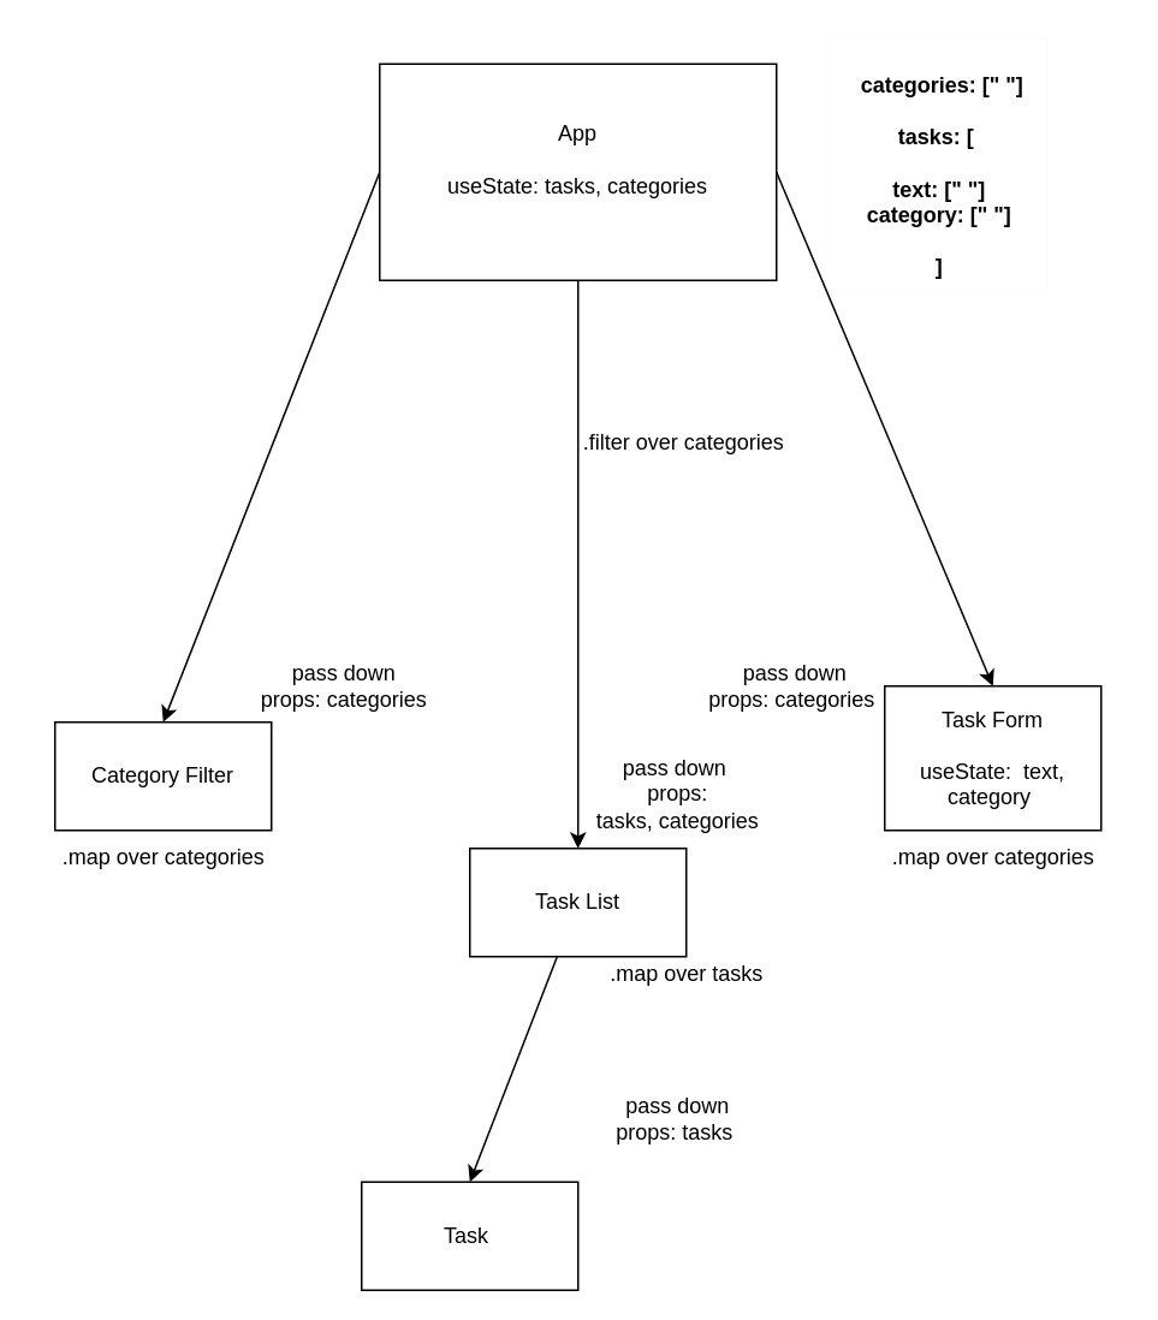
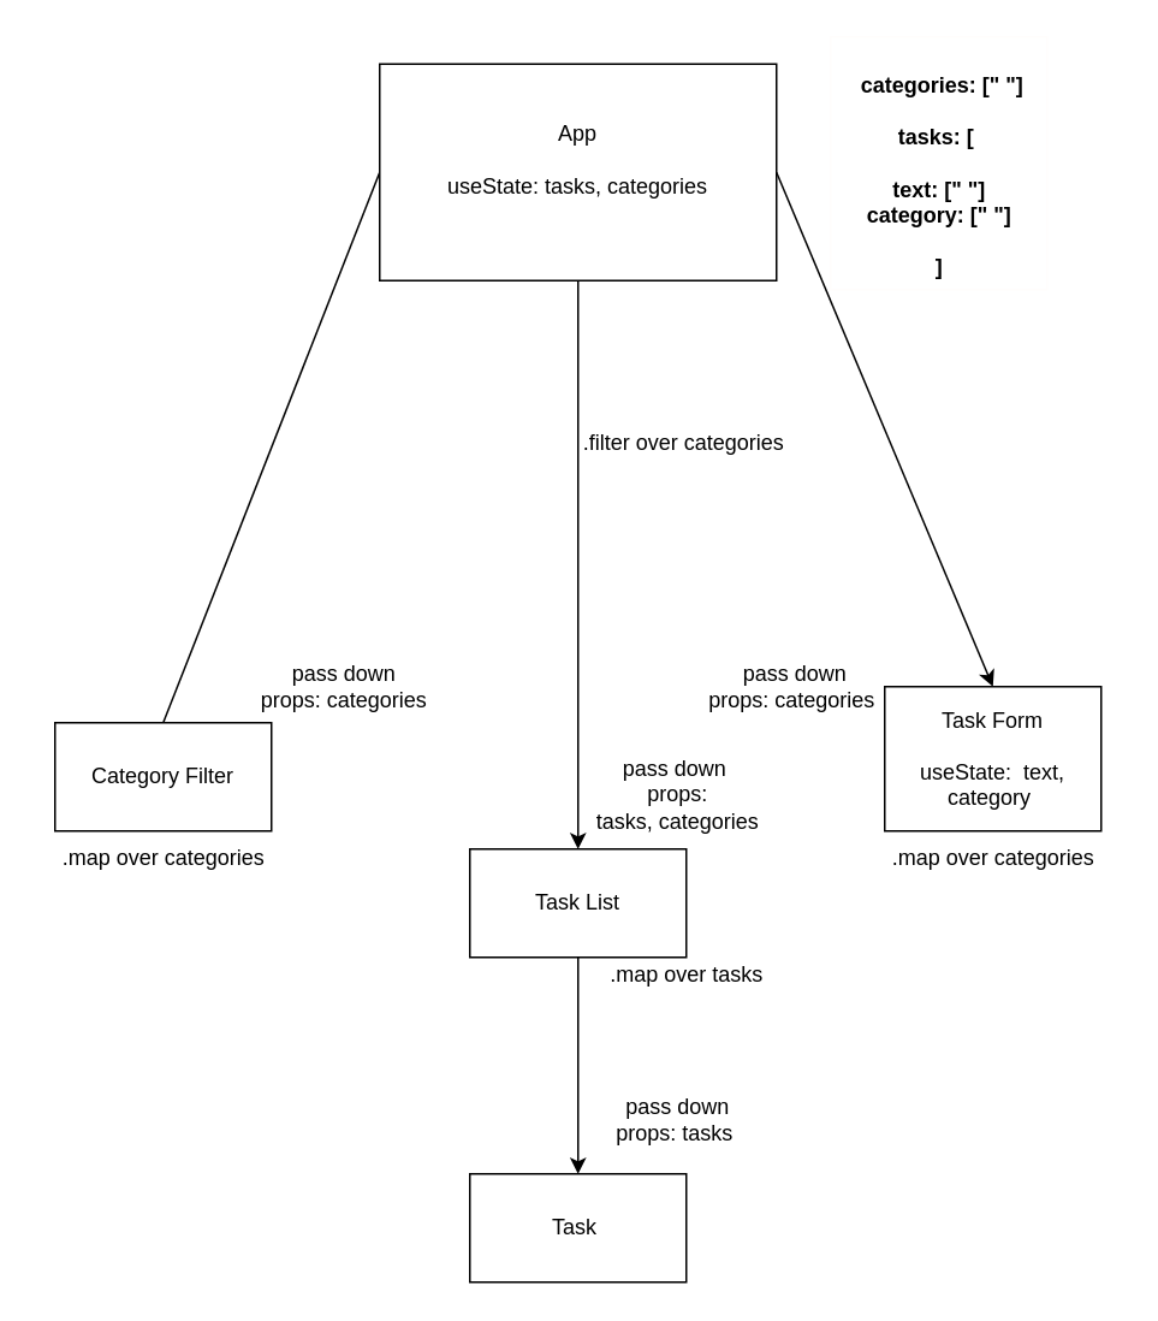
- <mxCell id="3" style="edgeStyle=none;html=1;exitX=0;exitY=0.5;exitDx=0;exitDy=0;entryX=0.5;entryY=0;entryDx=0;entryDy=0;" parent="1" source="5" target="10" edge="1"><mxGeometry relative="1" as="geometry" /></mxCell>
+ <mxCell id="3" style="edgeStyle=none;html=1;exitX=0;exitY=0.5;exitDx=0;exitDy=0;entryX=0.5;entryY=0;entryDx=0;entryDy=0;endArrow=none;" parent="1" source="5" target="10" edge="1"><mxGeometry relative="1" as="geometry" /></mxCell>
- <mxCell id="8" value="Task&amp;nbsp;" style="whiteSpace=wrap;html=1;" parent="1" vertex="1"><mxGeometry x="200" y="655" width="120" height="60" as="geometry" /></mxCell>
+ <mxCell id="8" value="Task&amp;nbsp;" style="whiteSpace=wrap;html=1;" parent="1" vertex="1"><mxGeometry x="260" y="650" width="120" height="60" as="geometry" /></mxCell>
